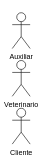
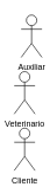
- <mxCell id="2" value="&lt;div&gt;Auxiliar&lt;/div&gt;" style="shape=umlActor;verticalLabelPosition=bottom;verticalAlign=top;html=1;outlineConnect=0;" parent="1" vertex="1"><mxGeometry x="20" y="20" width="30" height="60" as="geometry" /></mxCell>
+ <mxCell id="2" value="&lt;div&gt;Auxiliar&lt;/div&gt;" style="shape=umlActor;verticalLabelPosition=bottom;verticalAlign=top;html=1;outlineConnect=0;" parent="1" vertex="1"><mxGeometry x="30" y="20" width="30" height="60" as="geometry" /></mxCell>
